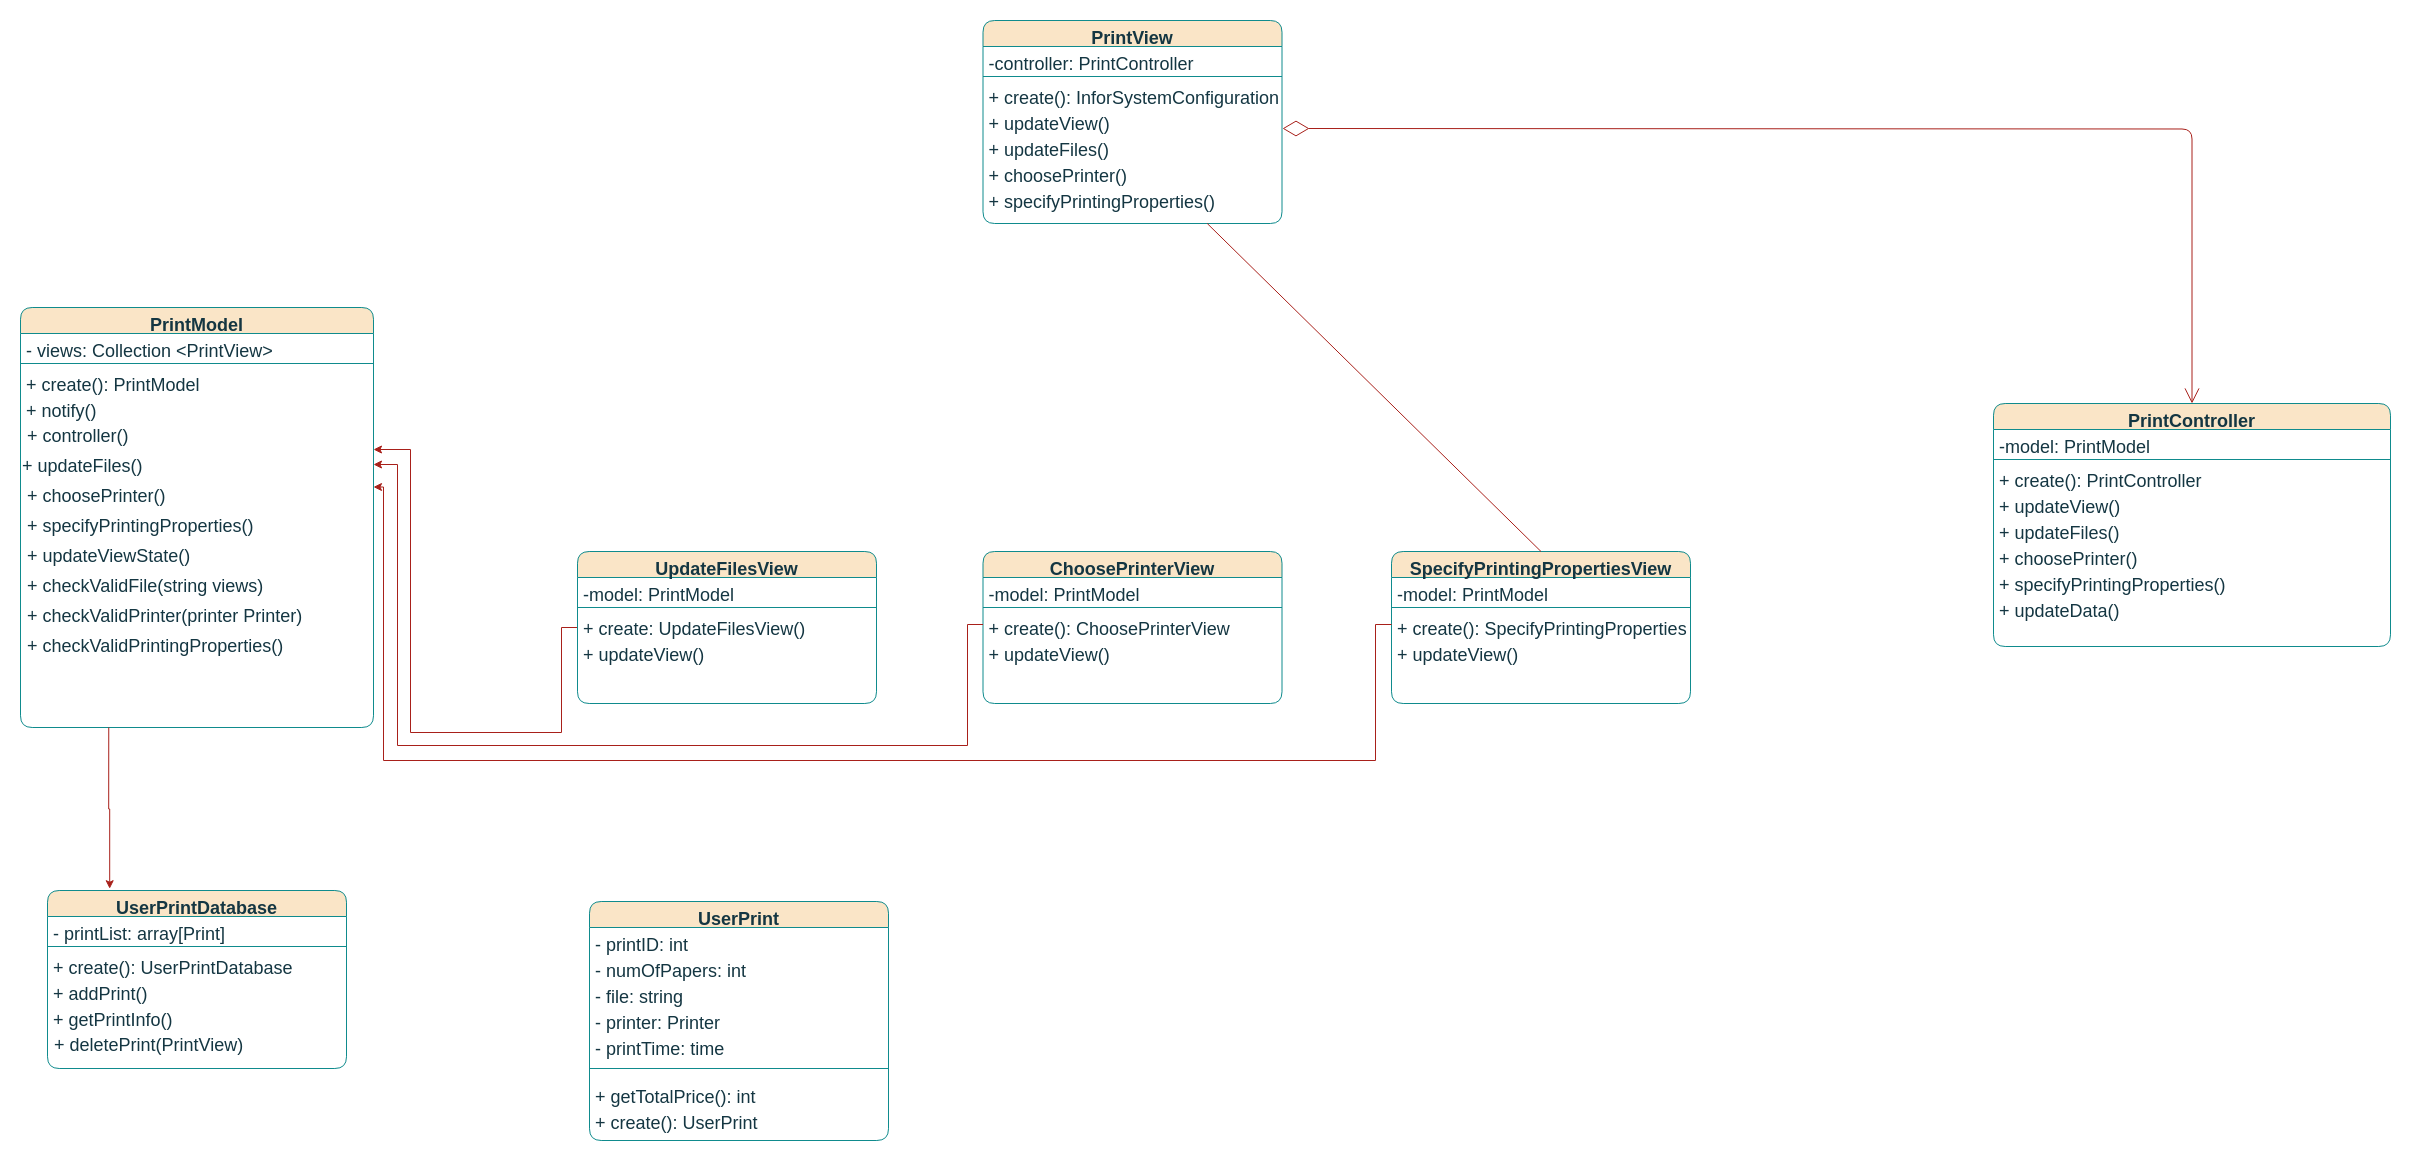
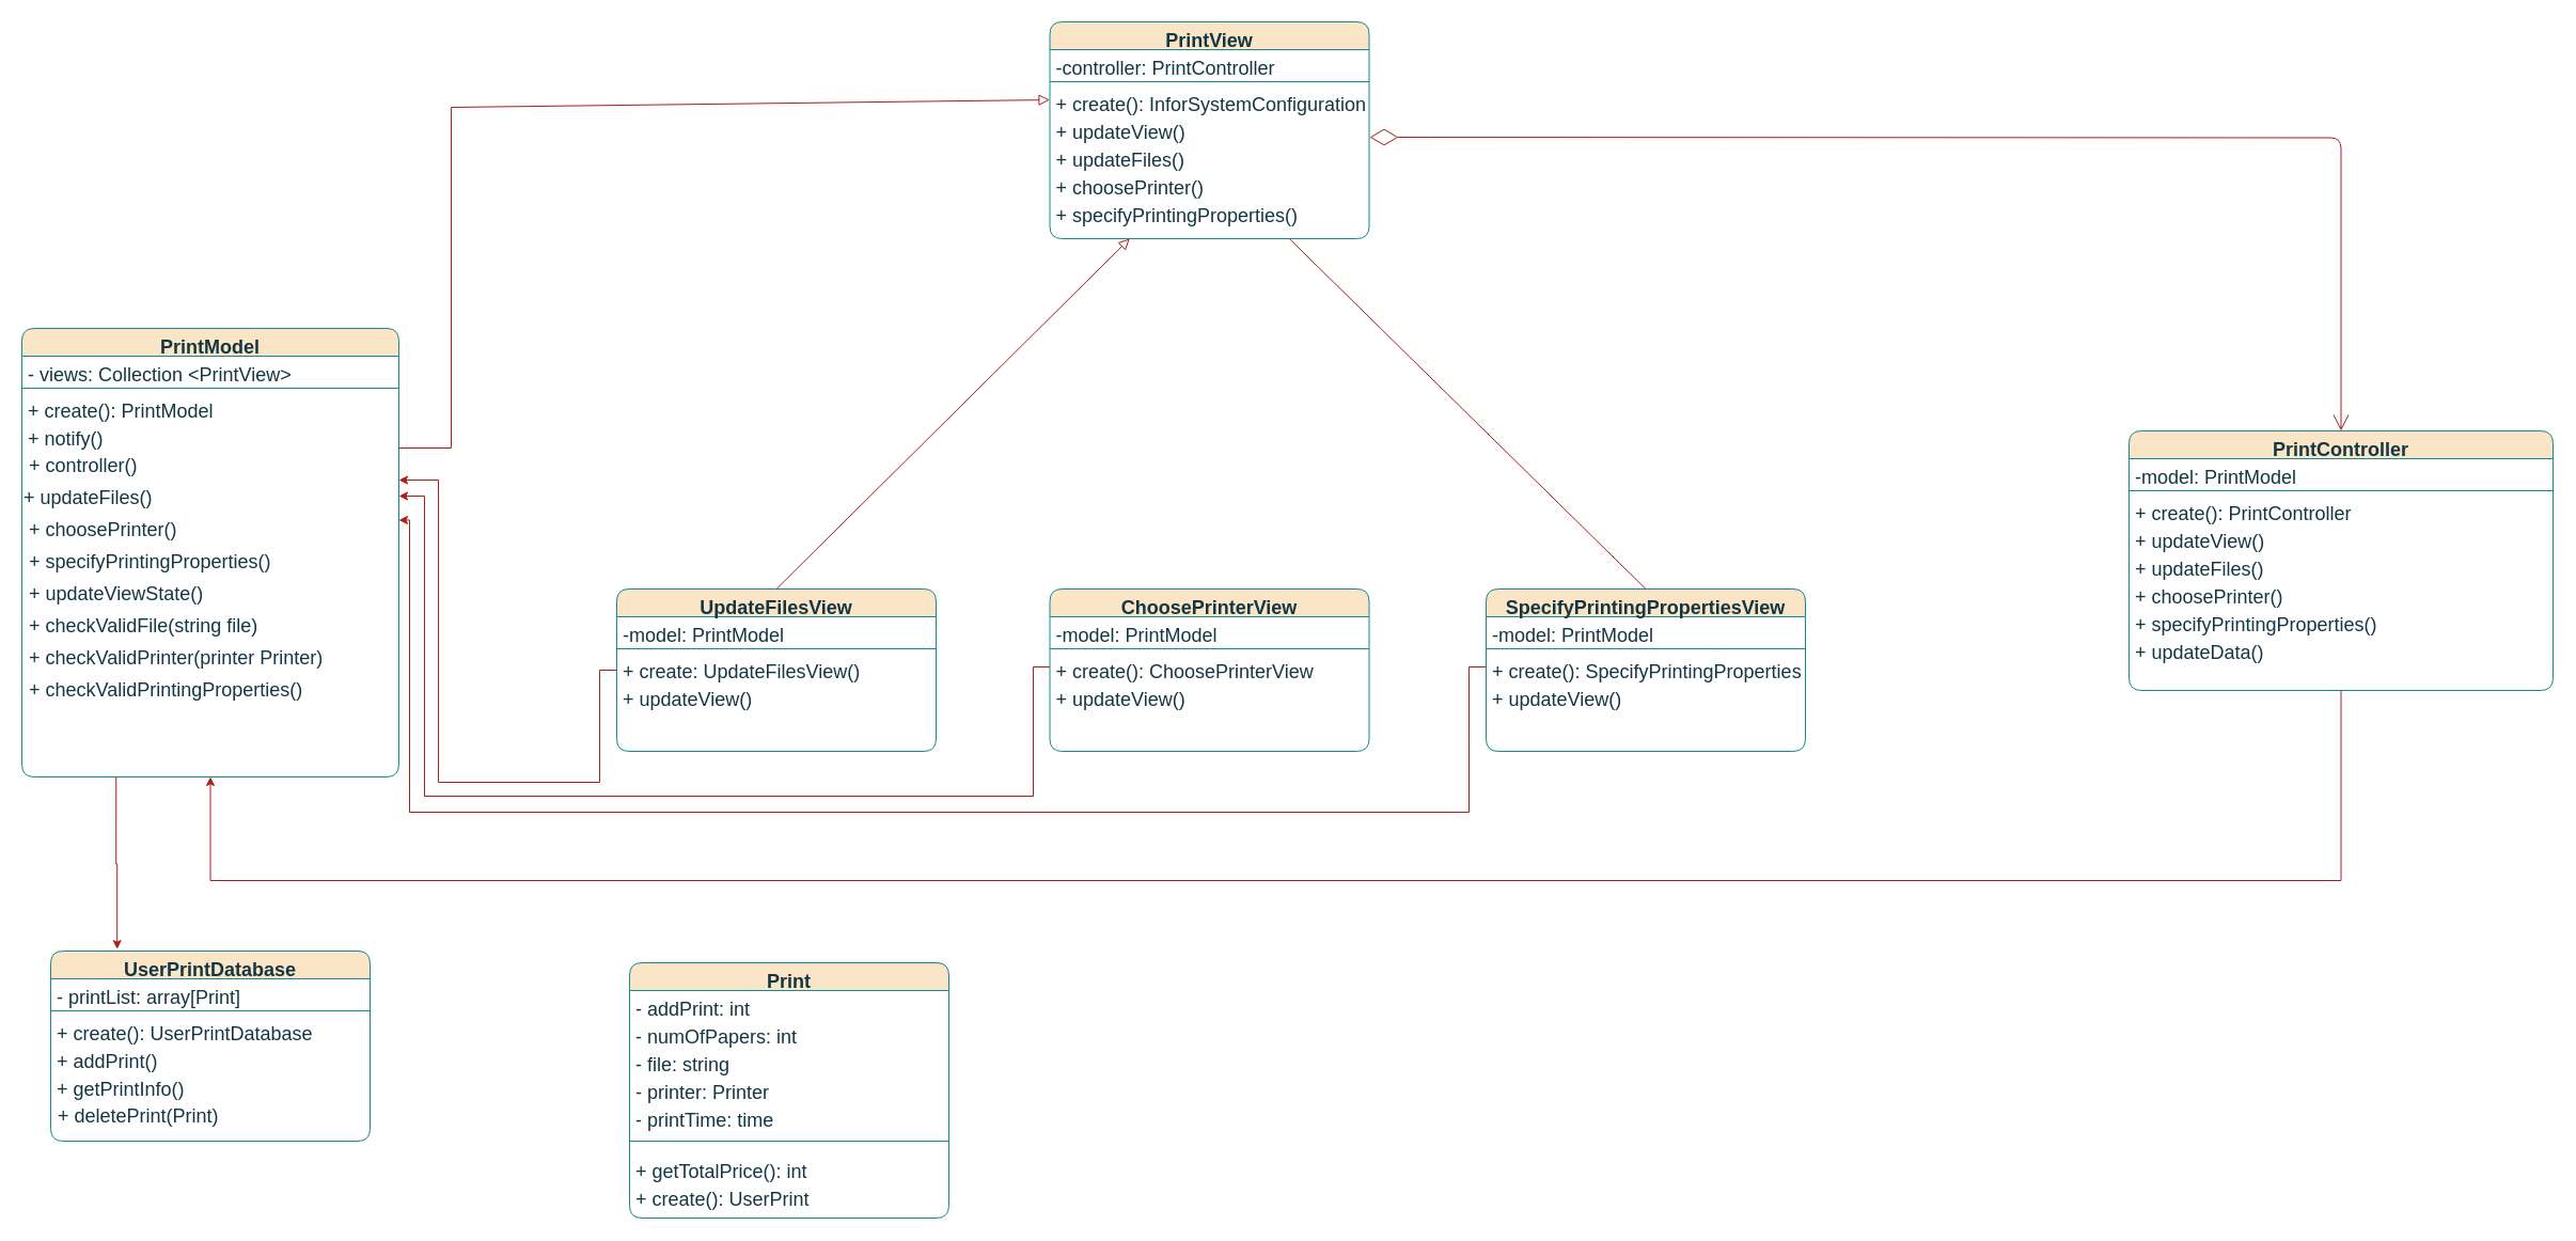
+ <mxCell id="57" value="GeneralizationSet1" style="endArrow=block;html=1;rounded=0;align=center;verticalAlign=bottom;endFill=0;endSize=8;shadow=0;labelBorderColor=none;labelBackgroundColor=none;fontColor=default;noLabel=1;exitX=1;exitY=0;exitDx=0;exitDy=0;entryX=0;entryY=0.5;entryDx=0;entryDy=0;strokeColor=#A8201A;fontSize=18;" edge="1" parent="1" source="25" target="5"><mxGeometry relative="1" as="geometry"><mxPoint x="834" y="348" as="sourcePoint" /><mxPoint x="994" y="348" as="targetPoint" /><Array as="points"><mxPoint x="422" y="419" /><mxPoint x="422" y="100" /></Array></mxGeometry></mxCell>
+ <mxCell id="58" value="GeneralizationSet1" style="endArrow=block;html=1;rounded=0;align=center;verticalAlign=bottom;endFill=0;labelBackgroundColor=none;endSize=8;fontColor=default;noLabel=1;entryX=0.25;entryY=1;entryDx=0;entryDy=0;exitX=0.5;exitY=0;exitDx=0;exitDy=0;strokeColor=#A8201A;fontSize=18;" edge="1" parent="1" source="35" target="2"><mxGeometry relative="1" as="geometry"><mxPoint x="816" y="340" as="sourcePoint" /><mxPoint x="976" y="340" as="targetPoint" /></mxGeometry></mxCell>
- <mxCell id="30" value="&amp;nbsp;+ checkValidFile(string views)" style="text;whiteSpace=wrap;html=1;fontSize=18;rounded=1;labelBackgroundColor=none;fontColor=#143642;" vertex="1" parent="20"><mxGeometry y="262" width="353" height="30" as="geometry" /></mxCell>
+ <mxCell id="30" value="&amp;nbsp;+ checkValidFile(string file)" style="text;whiteSpace=wrap;html=1;fontSize=18;rounded=1;labelBackgroundColor=none;fontColor=#143642;" vertex="1" parent="20"><mxGeometry y="262" width="353" height="30" as="geometry" /></mxCell>
+ <mxCell id="10" style="edgeStyle=orthogonalEdgeStyle;rounded=0;orthogonalLoop=1;jettySize=auto;html=1;exitX=0.5;exitY=1;exitDx=0;exitDy=0;entryX=0.5;entryY=1;entryDx=0;entryDy=0;labelBackgroundColor=none;strokeColor=#A8201A;fontColor=default;fontSize=18;" edge="1" parent="1" source="11" target="20"><mxGeometry relative="1" as="geometry"><mxPoint x="196.5" y="510" as="targetPoint" /><Array as="points"><mxPoint x="2192" y="824" /><mxPoint x="197" y="824" /></Array></mxGeometry></mxCell>
- <mxCell id="63" value="UserPrint" style="swimlane;fontStyle=1;align=center;verticalAlign=top;childLayout=stackLayout;horizontal=1;startSize=26;horizontalStack=0;resizeParent=1;resizeLast=0;collapsible=1;marginBottom=0;rounded=1;shadow=0;strokeWidth=1;fontSize=18;fillColor=#FAE5C7;strokeColor=#0F8B8D;labelBackgroundColor=none;fontColor=#143642;" vertex="1" parent="1"><mxGeometry x="589" y="901" width="299" height="239" as="geometry"><mxRectangle x="230" y="140" width="160" height="26" as="alternateBounds" /></mxGeometry></mxCell>
+ <mxCell id="63" value="Print" style="swimlane;fontStyle=1;align=center;verticalAlign=top;childLayout=stackLayout;horizontal=1;startSize=26;horizontalStack=0;resizeParent=1;resizeLast=0;collapsible=1;marginBottom=0;rounded=1;shadow=0;strokeWidth=1;fontSize=18;fillColor=#FAE5C7;strokeColor=#0F8B8D;labelBackgroundColor=none;fontColor=#143642;" vertex="1" parent="1"><mxGeometry x="589" y="901" width="299" height="239" as="geometry"><mxRectangle x="230" y="140" width="160" height="26" as="alternateBounds" /></mxGeometry></mxCell>
- <mxCell id="64" value="- printID: int&#10;-" style="text;align=left;verticalAlign=top;spacingLeft=4;spacingRight=4;overflow=hidden;rotatable=0;points=[[0,0.5],[1,0.5]];portConstraint=eastwest;fontSize=18;rounded=1;labelBackgroundColor=none;fontColor=#143642;" vertex="1" parent="63"><mxGeometry y="26" width="299" height="26" as="geometry" /></mxCell>
+ <mxCell id="64" value="- addPrint: int&#10;-" style="text;align=left;verticalAlign=top;spacingLeft=4;spacingRight=4;overflow=hidden;rotatable=0;points=[[0,0.5],[1,0.5]];portConstraint=eastwest;fontSize=18;rounded=1;labelBackgroundColor=none;fontColor=#143642;" vertex="1" parent="63"><mxGeometry y="26" width="299" height="26" as="geometry" /></mxCell>
- <mxCell id="56" value="&amp;nbsp;+ deletePrint(PrintView)" style="text;whiteSpace=wrap;html=1;fontSize=18;rounded=1;labelBackgroundColor=none;fontColor=#143642;" vertex="1" parent="50"><mxGeometry y="138" width="299" height="40" as="geometry" /></mxCell>
+ <mxCell id="56" value="&amp;nbsp;+ deletePrint(Print)" style="text;whiteSpace=wrap;html=1;fontSize=18;rounded=1;labelBackgroundColor=none;fontColor=#143642;" vertex="1" parent="50"><mxGeometry y="138" width="299" height="40" as="geometry" /></mxCell>
